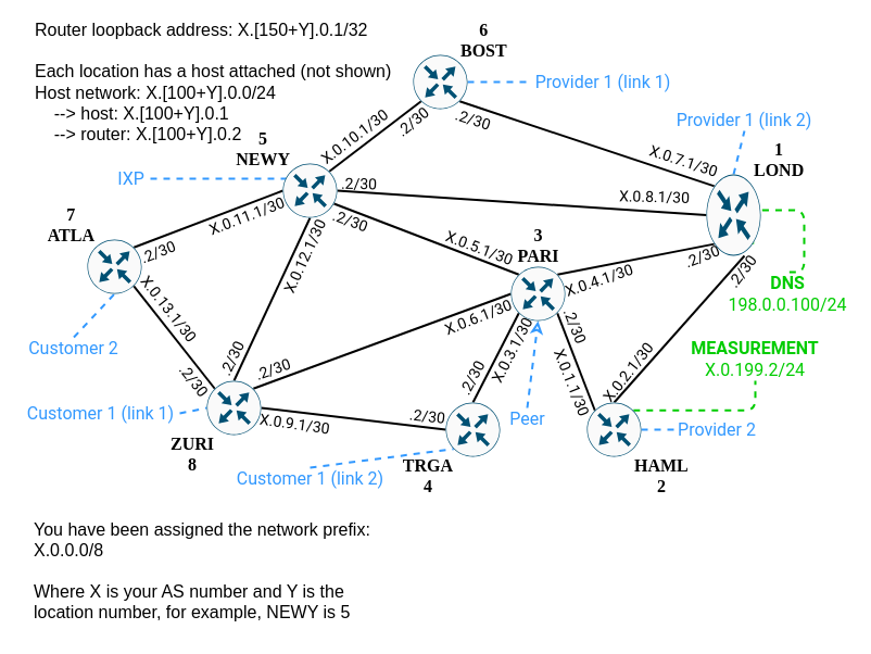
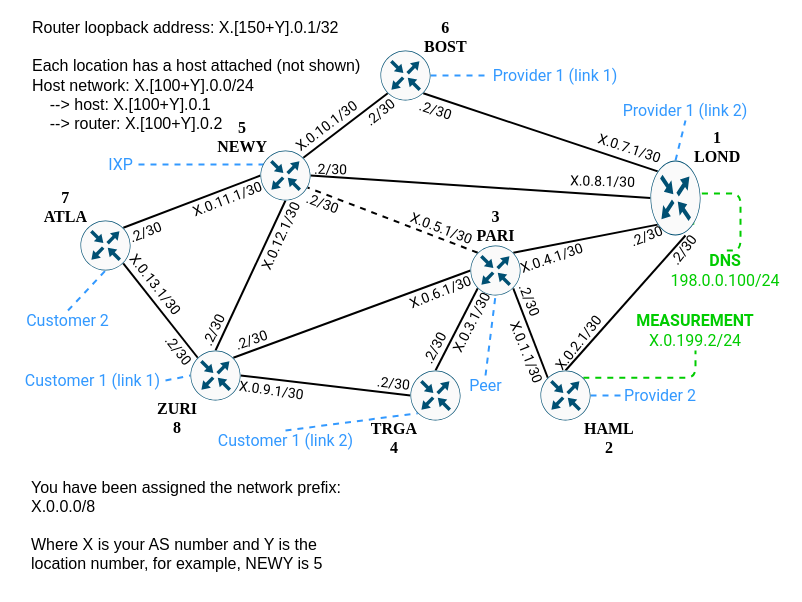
- <mxCell id="27" style="edgeStyle=none;rounded=0;orthogonalLoop=1;jettySize=auto;html=1;exitX=0.145;exitY=0.145;exitDx=0;exitDy=0;exitPerimeter=0;entryX=0.94;entryY=0.74;entryDx=0;entryDy=0;entryPerimeter=0;endArrow=none;endFill=0;strokeWidth=2;fontFamily=Roboto Mono;fontSize=16;FType=g;" parent="1" source="63" target="55" edge="1"><mxGeometry relative="1" as="geometry"><mxPoint x="430" y="150" as="sourcePoint" /><mxPoint x="362.75" y="217.25" as="targetPoint" /></mxGeometry></mxCell>
+ <mxCell id="27" style="edgeStyle=none;rounded=0;orthogonalLoop=1;jettySize=auto;html=1;exitX=0.145;exitY=0.145;exitDx=0;exitDy=0;exitPerimeter=0;entryX=0.94;entryY=0.74;entryDx=0;entryDy=0;entryPerimeter=0;endArrow=none;endFill=0;strokeWidth=2;fontFamily=Roboto Mono;fontSize=16;FType=g;dashed=1;" parent="1" source="63" target="55" edge="1"><mxGeometry relative="1" as="geometry"><mxPoint x="430" y="150" as="sourcePoint" /><mxPoint x="362.75" y="217.25" as="targetPoint" /></mxGeometry></mxCell>
- <mxCell id="73" style="edgeStyle=none;rounded=0;orthogonalLoop=1;jettySize=auto;html=1;endArrow=classic;endFill=0;strokeWidth=2;fontFamily=Roboto Mono;fontSize=16;FType=g;dashed=1;entryX=0.5;entryY=1;entryDx=0;entryDy=0;entryPerimeter=0;strokeColor=#3399FF;exitX=0.5;exitY=0;exitDx=0;exitDy=0;" parent="1" source="74" target="63" edge="1"><mxGeometry relative="1" as="geometry"><mxPoint x="490" y="390" as="sourcePoint" /><mxPoint x="574.75" y="430" as="targetPoint" /></mxGeometry></mxCell>
+ <mxCell id="73" style="edgeStyle=none;rounded=0;orthogonalLoop=1;jettySize=auto;html=1;endArrow=none;endFill=0;strokeWidth=2;fontFamily=Roboto Mono;fontSize=16;FType=g;dashed=1;entryX=0.5;entryY=1;entryDx=0;entryDy=0;entryPerimeter=0;strokeColor=#3399FF;exitX=0.5;exitY=0;exitDx=0;exitDy=0;" parent="1" source="74" target="63" edge="1"><mxGeometry relative="1" as="geometry"><mxPoint x="490" y="390" as="sourcePoint" /><mxPoint x="574.75" y="430" as="targetPoint" /></mxGeometry></mxCell>
